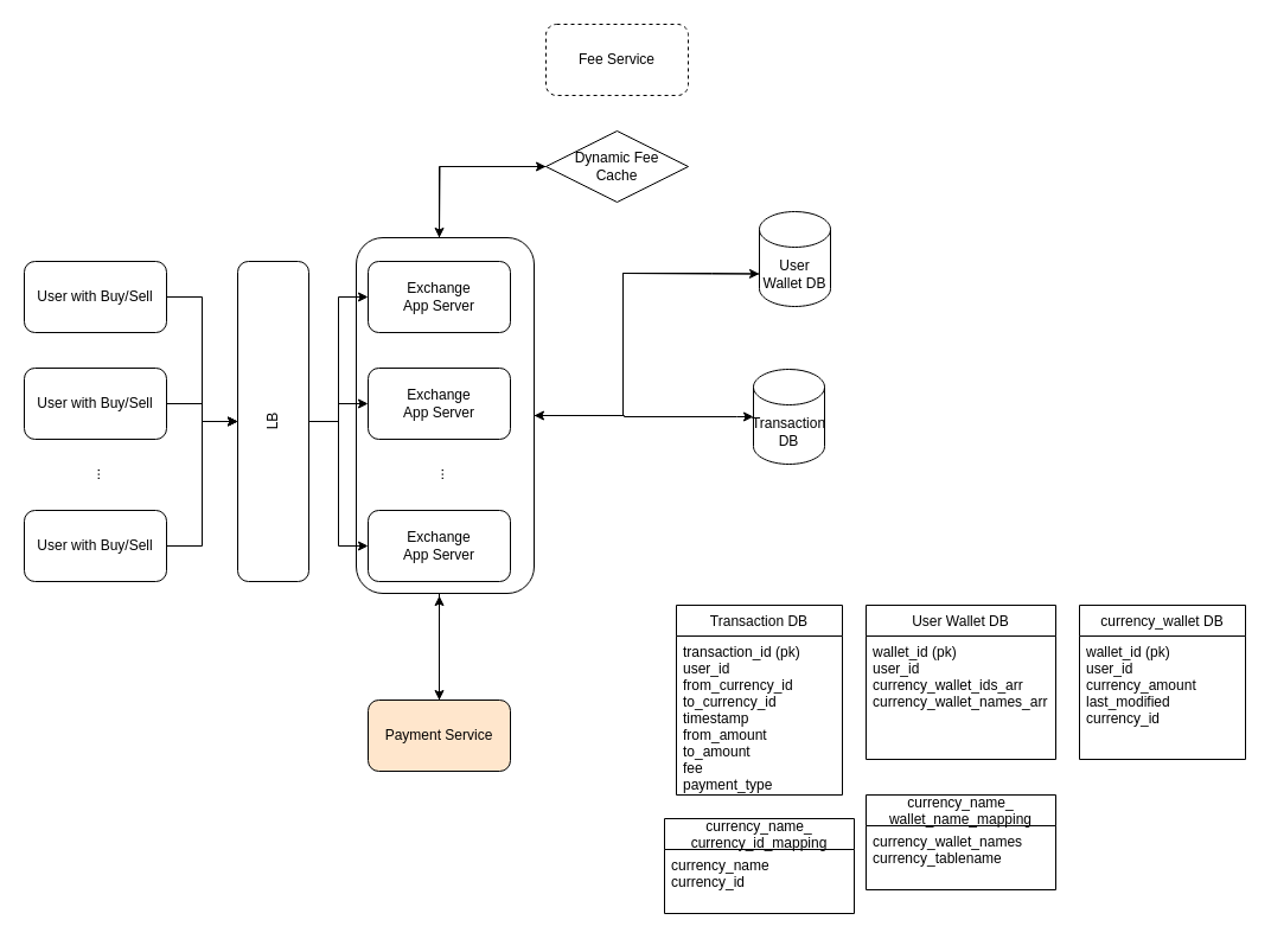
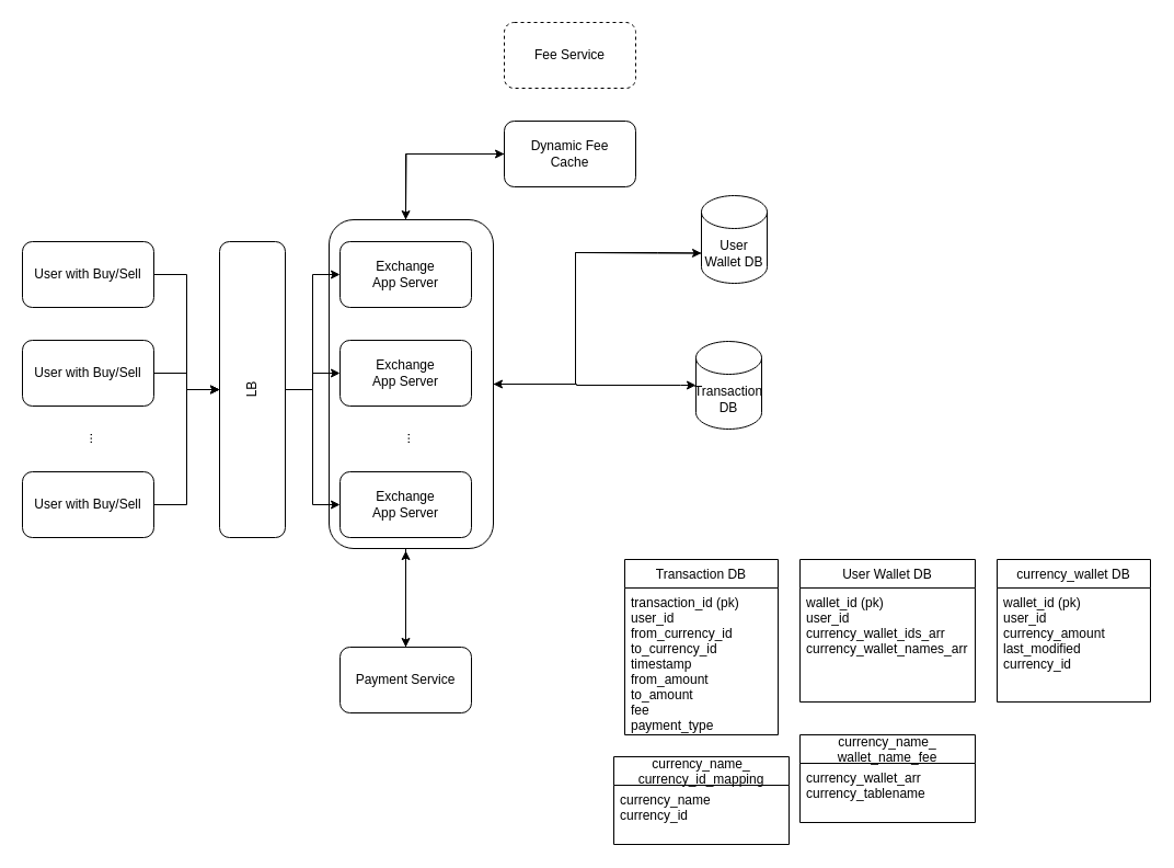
- <mxCell id="25" value="Dynamic Fee &lt;br&gt;Cache" style="rhombus;whiteSpace=wrap;html=1;" vertex="1" parent="1"><mxGeometry x="460" y="110" width="120" height="60" as="geometry" /></mxCell>
+ <mxCell id="25" value="Dynamic Fee &lt;br&gt;Cache" style="rounded=1;whiteSpace=wrap;html=1;" vertex="1" parent="1"><mxGeometry x="460" y="110" width="120" height="60" as="geometry" /></mxCell>
- <mxCell id="33" value="Payment Service" style="rounded=1;whiteSpace=wrap;html=1;fillColor=#ffe6cc;" vertex="1" parent="1"><mxGeometry x="310" y="590" width="120" height="60" as="geometry" /></mxCell>
+ <mxCell id="33" value="Payment Service" style="rounded=1;whiteSpace=wrap;html=1;" vertex="1" parent="1"><mxGeometry x="310" y="590" width="120" height="60" as="geometry" /></mxCell>
- <mxCell id="36" value="currency_name_&#10;wallet_name_mapping" style="swimlane;fontStyle=0;childLayout=stackLayout;horizontal=1;startSize=26;horizontalStack=0;resizeParent=1;resizeParentMax=0;resizeLast=0;collapsible=1;marginBottom=0;" vertex="1" parent="1"><mxGeometry x="730" y="670" width="160" height="80" as="geometry" /></mxCell>
+ <mxCell id="36" value="currency_name_&#10;wallet_name_fee" style="swimlane;fontStyle=0;childLayout=stackLayout;horizontal=1;startSize=26;horizontalStack=0;resizeParent=1;resizeParentMax=0;resizeLast=0;collapsible=1;marginBottom=0;" vertex="1" parent="1"><mxGeometry x="730" y="670" width="160" height="80" as="geometry" /></mxCell>
- <mxCell id="37" value="currency_wallet_names&#10;currency_tablename&#10;" style="text;strokeColor=none;fillColor=none;align=left;verticalAlign=top;spacingLeft=4;spacingRight=4;overflow=hidden;rotatable=0;points=[[0,0.5],[1,0.5]];portConstraint=eastwest;" vertex="1" parent="36"><mxGeometry y="26" width="160" height="54" as="geometry" /></mxCell>
+ <mxCell id="37" value="currency_wallet_arr&#10;currency_tablename&#10;" style="text;strokeColor=none;fillColor=none;align=left;verticalAlign=top;spacingLeft=4;spacingRight=4;overflow=hidden;rotatable=0;points=[[0,0.5],[1,0.5]];portConstraint=eastwest;" vertex="1" parent="36"><mxGeometry y="26" width="160" height="54" as="geometry" /></mxCell>
